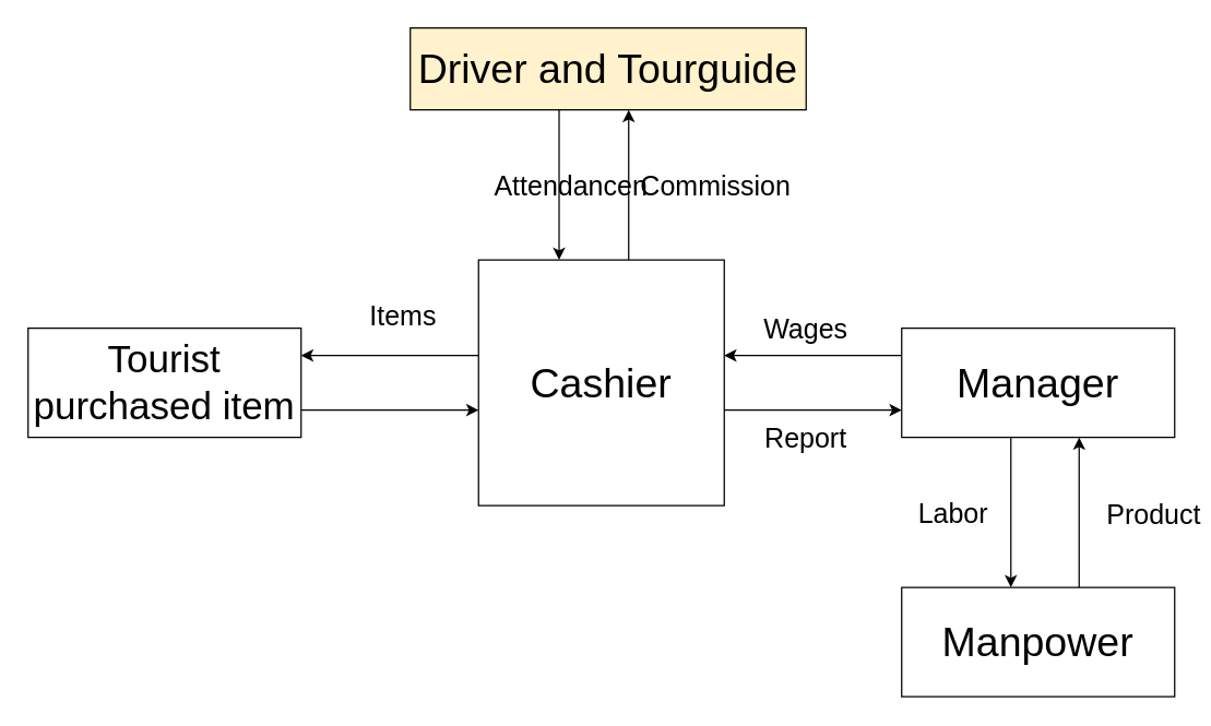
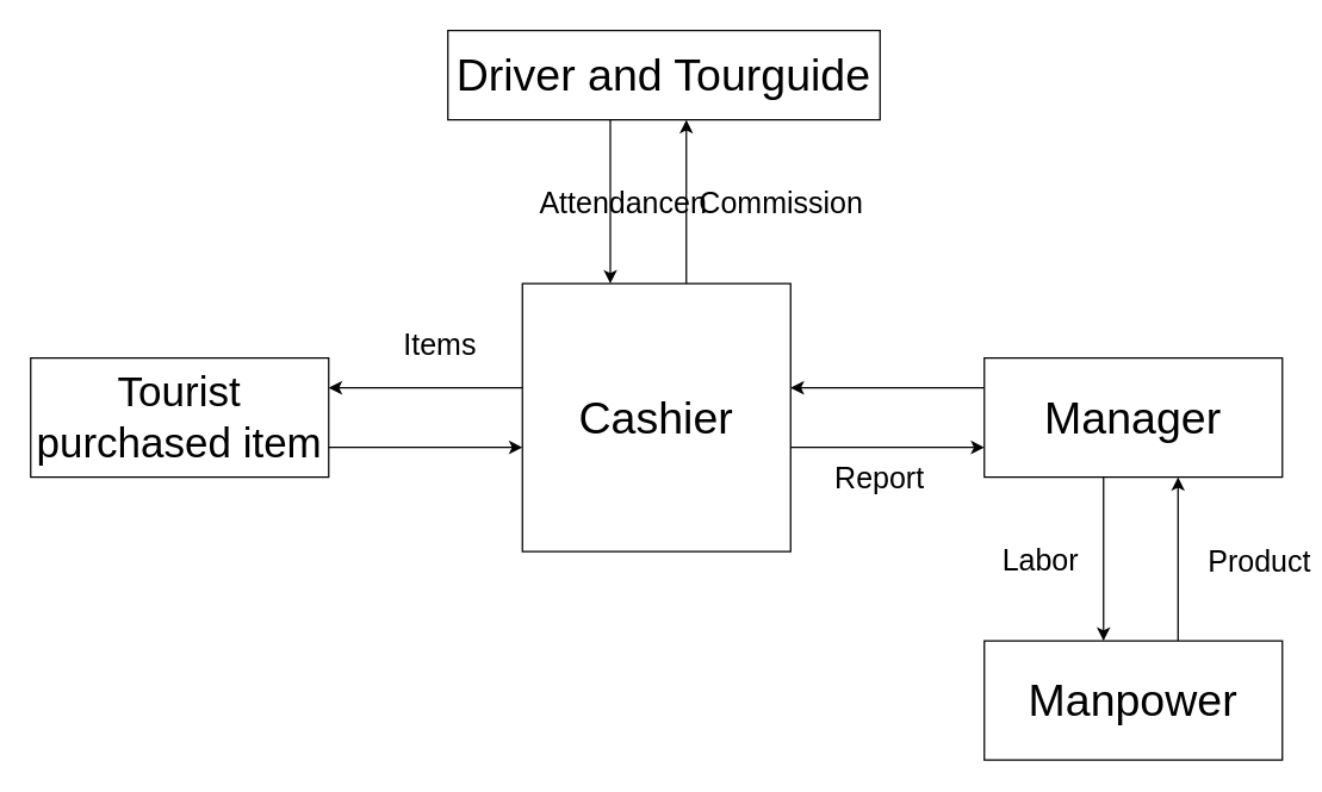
- <mxCell id="2" value="&lt;font style=&quot;font-size: 30px&quot;&gt;Driver and Tourguide&lt;br&gt;&lt;/font&gt;" style="rounded=0;whiteSpace=wrap;html=1;fillColor=#fff2cc;" vertex="1" parent="1"><mxGeometry x="300" y="20" width="290" height="60" as="geometry" /></mxCell>
+ <mxCell id="2" value="&lt;font style=&quot;font-size: 30px&quot;&gt;Driver and Tourguide&lt;br&gt;&lt;/font&gt;" style="rounded=0;whiteSpace=wrap;html=1;" vertex="1" parent="1"><mxGeometry x="300" y="20" width="290" height="60" as="geometry" /></mxCell>
- <mxCell id="18" value="&lt;font style=&quot;font-size: 20px&quot;&gt;Wages&lt;/font&gt;" style="text;html=1;strokeColor=none;fillColor=none;align=center;verticalAlign=middle;whiteSpace=wrap;rounded=0;" vertex="1" parent="1"><mxGeometry x="570" y="230" width="40" height="20" as="geometry" /></mxCell>
